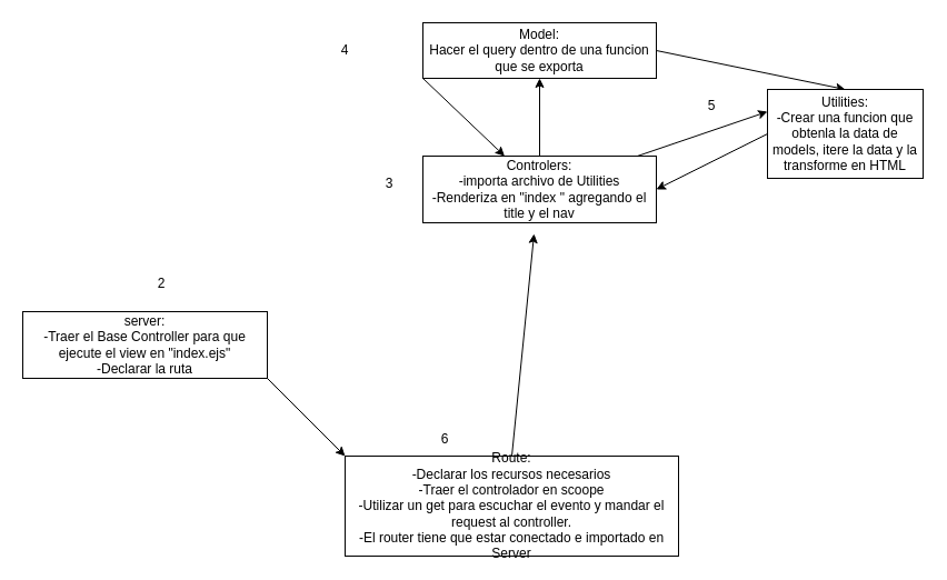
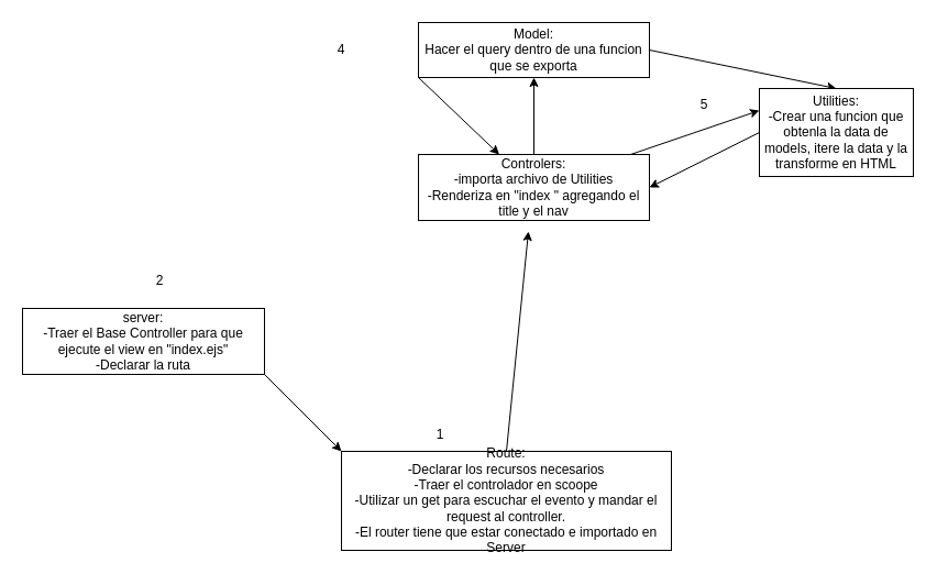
- <mxCell id="13" value="3" style="text;html=1;align=center;verticalAlign=middle;whiteSpace=wrap;rounded=0;" vertex="1" parent="1"><mxGeometry x="320" y="150" width="60" height="30" as="geometry" /></mxCell>
- <mxCell id="18" value="6" style="text;html=1;align=center;verticalAlign=middle;whiteSpace=wrap;rounded=0;" vertex="1" parent="1"><mxGeometry x="370" y="380" width="60" height="30" as="geometry" /></mxCell>
+ <mxCell id="18" value="1" style="text;html=1;align=center;verticalAlign=middle;whiteSpace=wrap;rounded=0;" vertex="1" parent="1"><mxGeometry x="370" y="380" width="60" height="30" as="geometry" /></mxCell>
